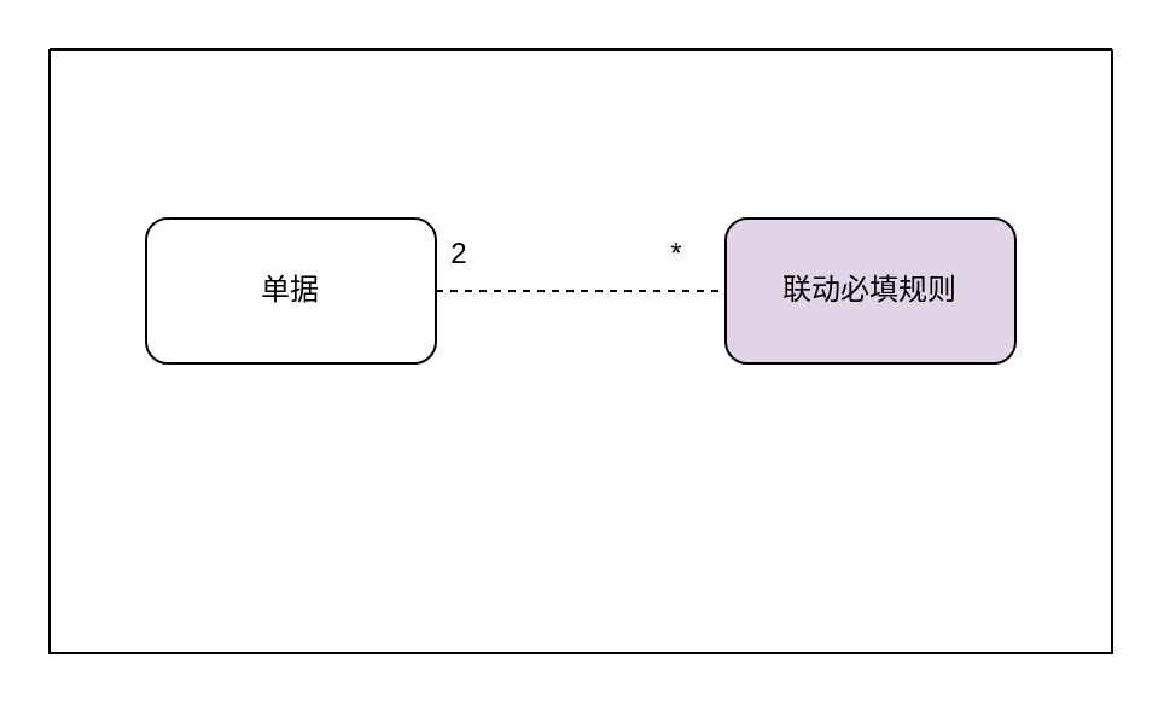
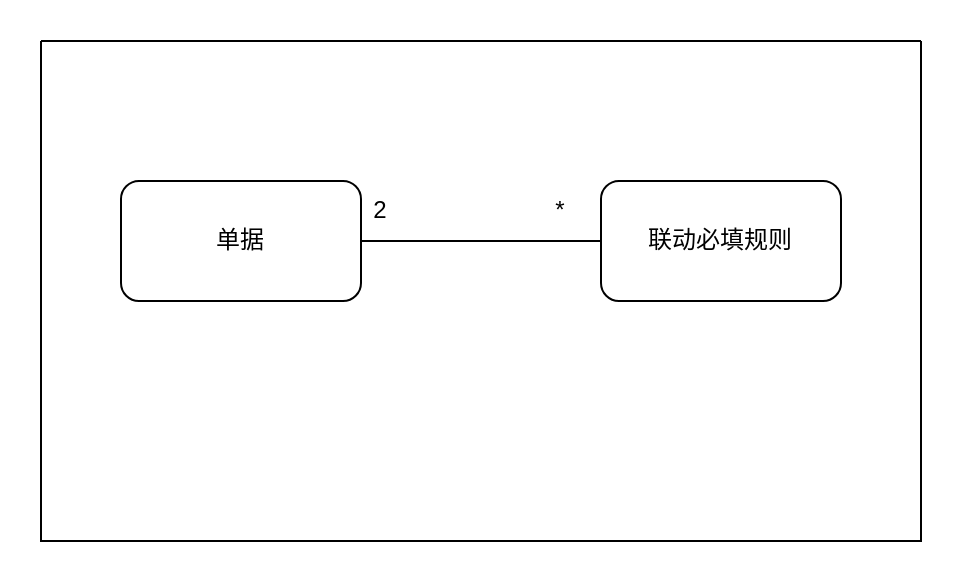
- <mxCell id="4" value="" style="endArrow=none;html=1;rounded=0;exitX=1;exitY=0.5;exitDx=0;exitDy=0;entryX=0;entryY=0.5;entryDx=0;entryDy=0;dashed=1;" edge="1" parent="1" source="2" target="3"><mxGeometry width="50" height="50" relative="1" as="geometry"><mxPoint x="190" y="210" as="sourcePoint" /><mxPoint x="240" y="160" as="targetPoint" /></mxGeometry></mxCell>
+ <mxCell id="4" value="" style="endArrow=none;html=1;rounded=0;exitX=1;exitY=0.5;exitDx=0;exitDy=0;entryX=0;entryY=0.5;entryDx=0;entryDy=0;" edge="1" parent="1" source="2" target="3"><mxGeometry width="50" height="50" relative="1" as="geometry"><mxPoint x="190" y="210" as="sourcePoint" /><mxPoint x="240" y="160" as="targetPoint" /></mxGeometry></mxCell>
- <mxCell id="3" value="联动必填规则" style="rounded=1;whiteSpace=wrap;html=1;fillColor=#e1d5e7;" vertex="1" parent="1"><mxGeometry x="300" y="90" width="120" height="60" as="geometry" /></mxCell>
+ <mxCell id="3" value="联动必填规则" style="rounded=1;whiteSpace=wrap;html=1;" vertex="1" parent="1"><mxGeometry x="300" y="90" width="120" height="60" as="geometry" /></mxCell>
